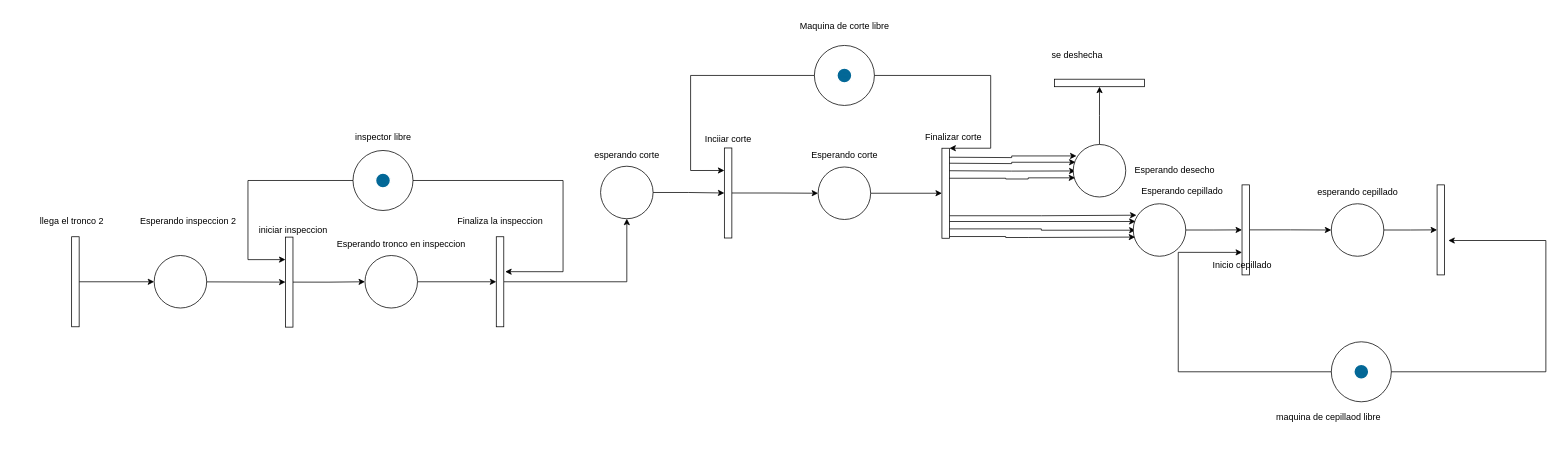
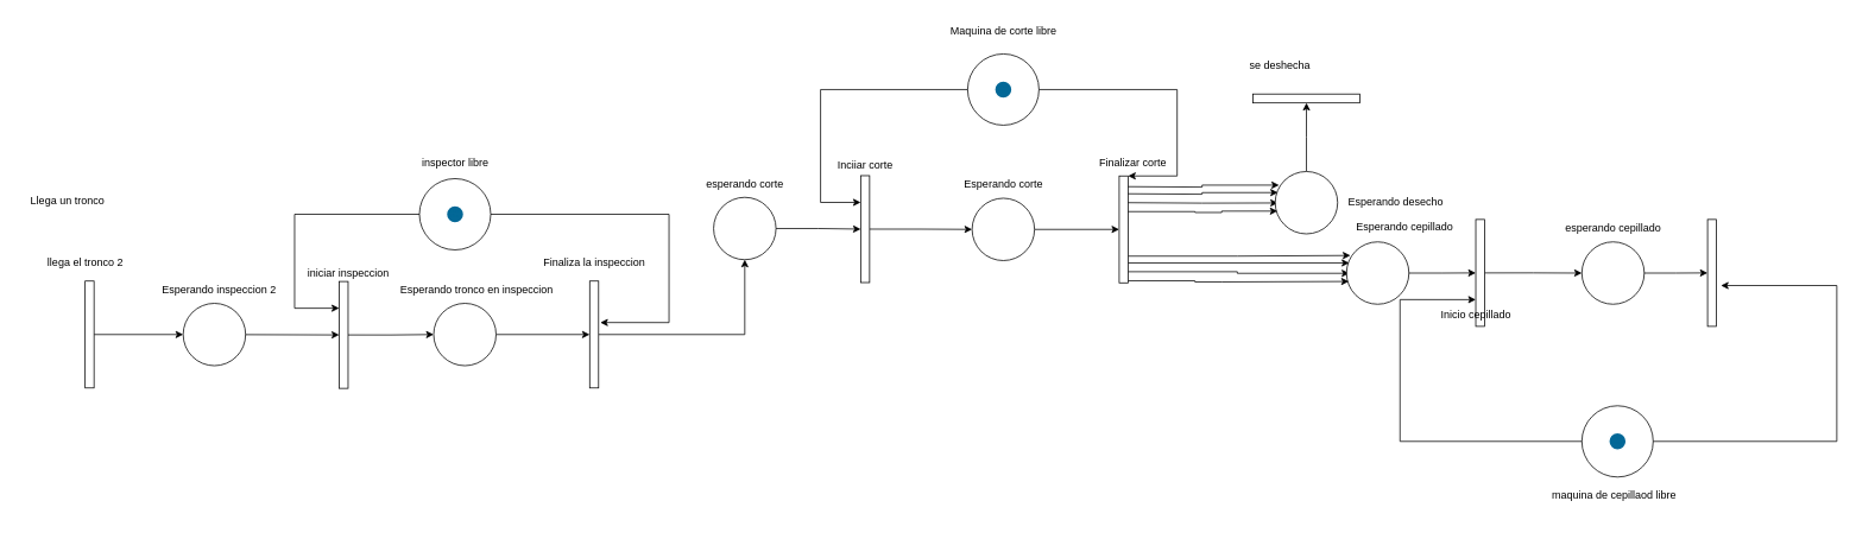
+ <mxCell id="4" value="Llega un tronco" style="text;html=1;align=center;verticalAlign=middle;resizable=0;points=[];autosize=1;strokeColor=none;fillColor=none;" vertex="1" parent="1"><mxGeometry x="20" y="210" width="110" height="30" as="geometry" /></mxCell>
- <mxCell id="14" value="Esperando inspeccion 2" style="text;html=1;align=center;verticalAlign=middle;resizable=0;points=[];autosize=1;strokeColor=none;fillColor=none;" vertex="1" parent="1"><mxGeometry x="175" y="280" width="150" height="30" as="geometry" /></mxCell>
+ <mxCell id="14" value="Esperando inspeccion 2" style="text;html=1;align=center;verticalAlign=middle;resizable=0;points=[];autosize=1;strokeColor=none;fillColor=none;" vertex="1" parent="1"><mxGeometry x="170" y="310" width="150" height="30" as="geometry" /></mxCell>
- <mxCell id="65" value="maquina de cepillaod libre&lt;div&gt;&lt;br&gt;&lt;/div&gt;" style="text;html=1;align=center;verticalAlign=middle;resizable=0;points=[];autosize=1;strokeColor=none;fillColor=none;" vertex="1" parent="1"><mxGeometry x="1690" y="543" width="160" height="40" as="geometry" /></mxCell>
+ <mxCell id="65" value="maquina de cepillaod libre&lt;div&gt;&lt;br&gt;&lt;/div&gt;" style="text;html=1;align=center;verticalAlign=middle;resizable=0;points=[];autosize=1;strokeColor=none;fillColor=none;" vertex="1" parent="1"><mxGeometry x="1730" y="543" width="160" height="40" as="geometry" /></mxCell>
